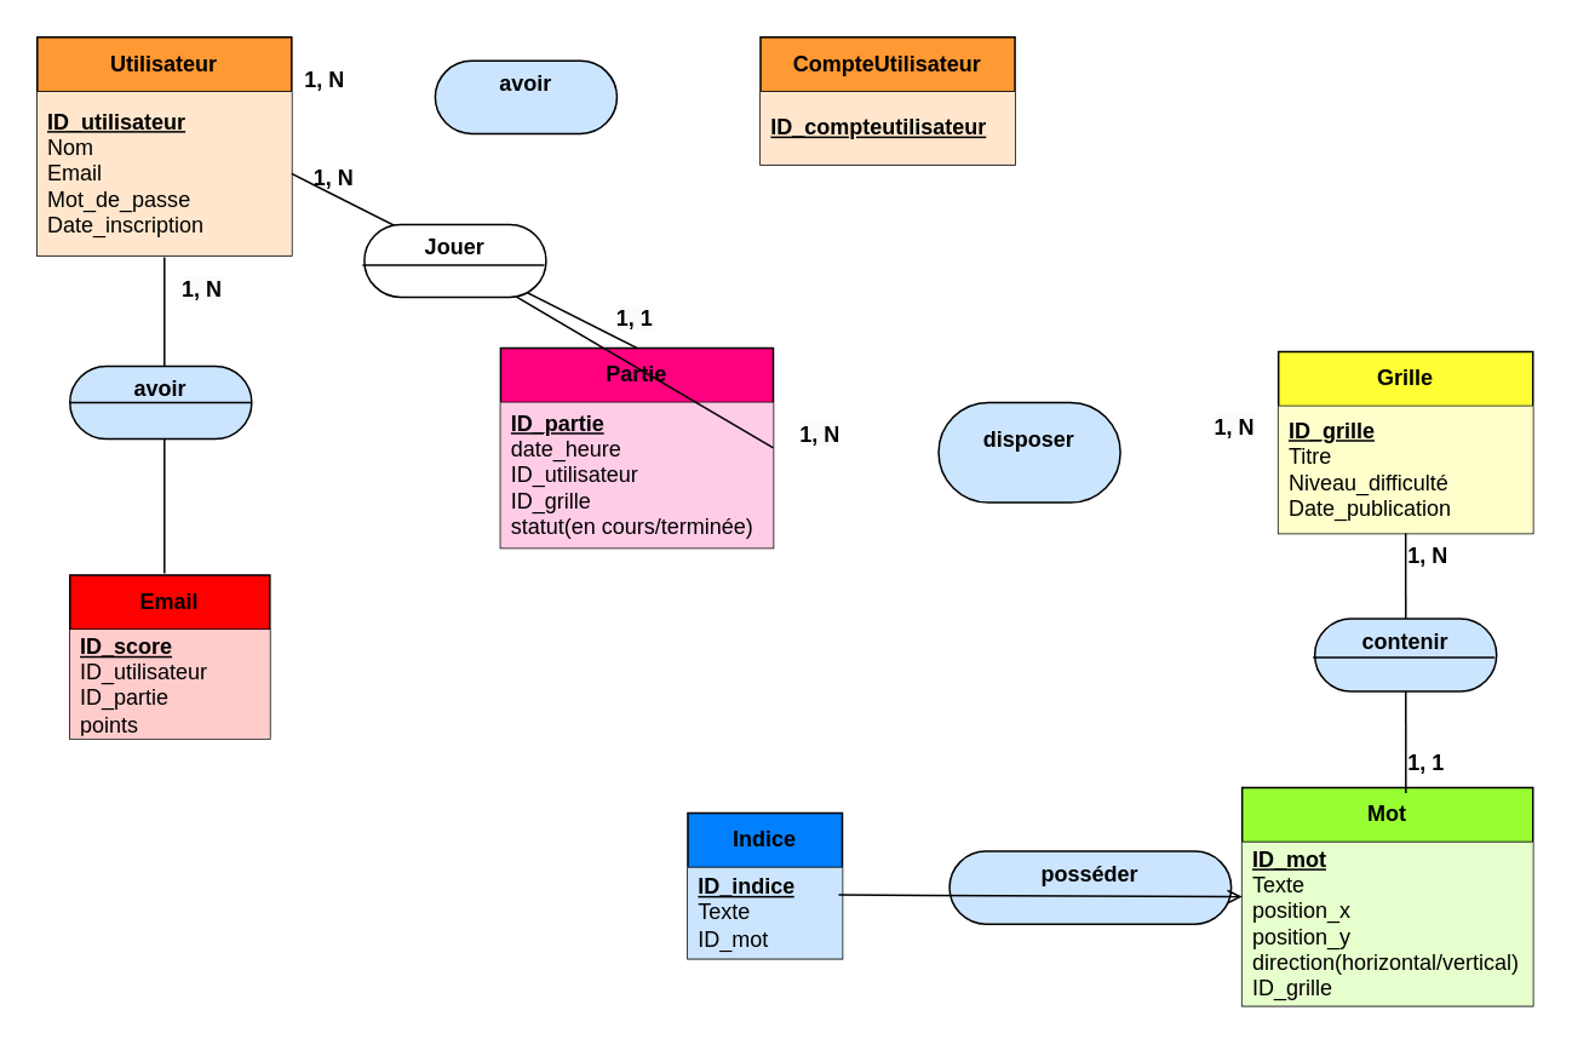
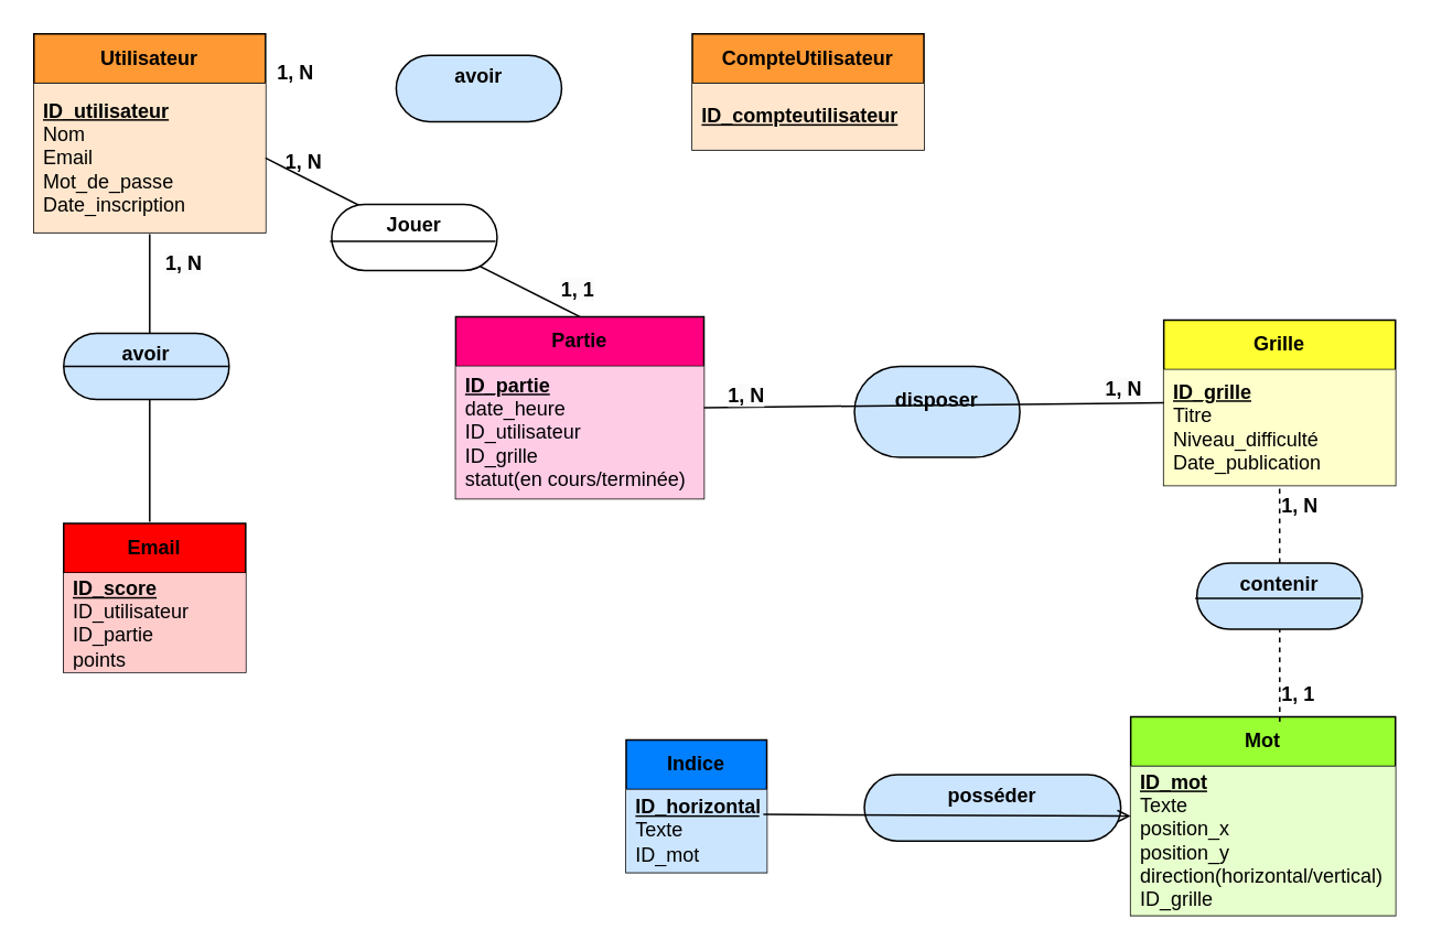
- <mxCell id="16" value="" style="endArrow=none;html=1;rounded=0;exitX=1;exitY=0.5;exitDx=0;exitDy=0;" parent="1" edge="1" target="25" source="12"><mxGeometry width="50" height="50" relative="1" as="geometry"><mxPoint x="533" y="77" as="sourcePoint" /><mxPoint x="703" y="77" as="targetPoint" /></mxGeometry></mxCell>
+ <mxCell id="16" value="" style="endArrow=none;html=1;rounded=0;exitX=1;exitY=0.5;exitDx=0;exitDy=0;entryX=0;entryY=0.5;entryDx=0;entryDy=0;" parent="1" edge="1" target="6" source="12"><mxGeometry width="50" height="50" relative="1" as="geometry"><mxPoint x="533" y="77" as="sourcePoint" /><mxPoint x="703" y="77" as="targetPoint" /></mxGeometry></mxCell>
- <mxCell id="20" value="" style="endArrow=none;html=1;rounded=0;entryX=0.5;entryY=1;entryDx=0;entryDy=0;exitX=0.563;exitY=0.025;exitDx=0;exitDy=0;exitPerimeter=0;" edge="1" parent="1" source="8" target="6"><mxGeometry width="50" height="50" relative="1" as="geometry"><mxPoint x="408" y="255" as="sourcePoint" /><mxPoint x="458" y="205" as="targetPoint" /></mxGeometry></mxCell>
+ <mxCell id="20" value="" style="endArrow=none;html=1;rounded=0;entryX=0.5;entryY=1;entryDx=0;entryDy=0;exitX=0.563;exitY=0.025;exitDx=0;exitDy=0;exitPerimeter=0;dashed=1;" edge="1" parent="1" source="8" target="6"><mxGeometry width="50" height="50" relative="1" as="geometry"><mxPoint x="408" y="255" as="sourcePoint" /><mxPoint x="458" y="205" as="targetPoint" /></mxGeometry></mxCell>
- <mxCell id="11" value="&lt;u&gt;&lt;b&gt;ID_indice&lt;/b&gt;&lt;/u&gt;&lt;div&gt;Texte&lt;div&gt;ID_mot&lt;/div&gt;&lt;/div&gt;" style="text;strokeColor=none;fillColor=#CCE5FF;align=left;verticalAlign=middle;spacingLeft=4;spacingRight=4;overflow=hidden;points=[[0,0.5],[1,0.5]];portConstraint=eastwest;rotatable=0;whiteSpace=wrap;html=1;" parent="10" vertex="1"><mxGeometry y="30" width="85" height="50" as="geometry" /></mxCell>
+ <mxCell id="11" value="&lt;u&gt;&lt;b&gt;ID_horizontal&lt;/b&gt;&lt;/u&gt;&lt;div&gt;Texte&lt;div&gt;ID_mot&lt;/div&gt;&lt;/div&gt;" style="text;strokeColor=none;fillColor=#CCE5FF;align=left;verticalAlign=middle;spacingLeft=4;spacingRight=4;overflow=hidden;points=[[0,0.5],[1,0.5]];portConstraint=eastwest;rotatable=0;whiteSpace=wrap;html=1;" parent="10" vertex="1"><mxGeometry y="30" width="85" height="50" as="geometry" /></mxCell>
